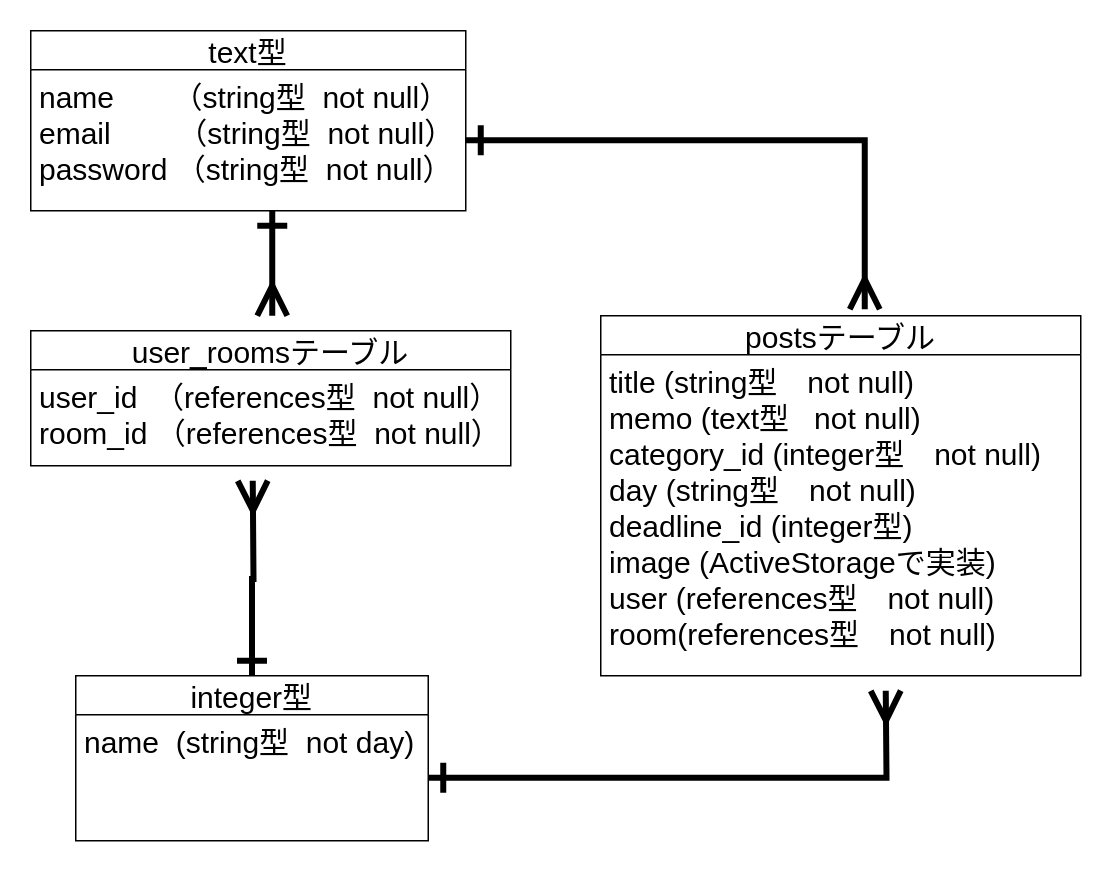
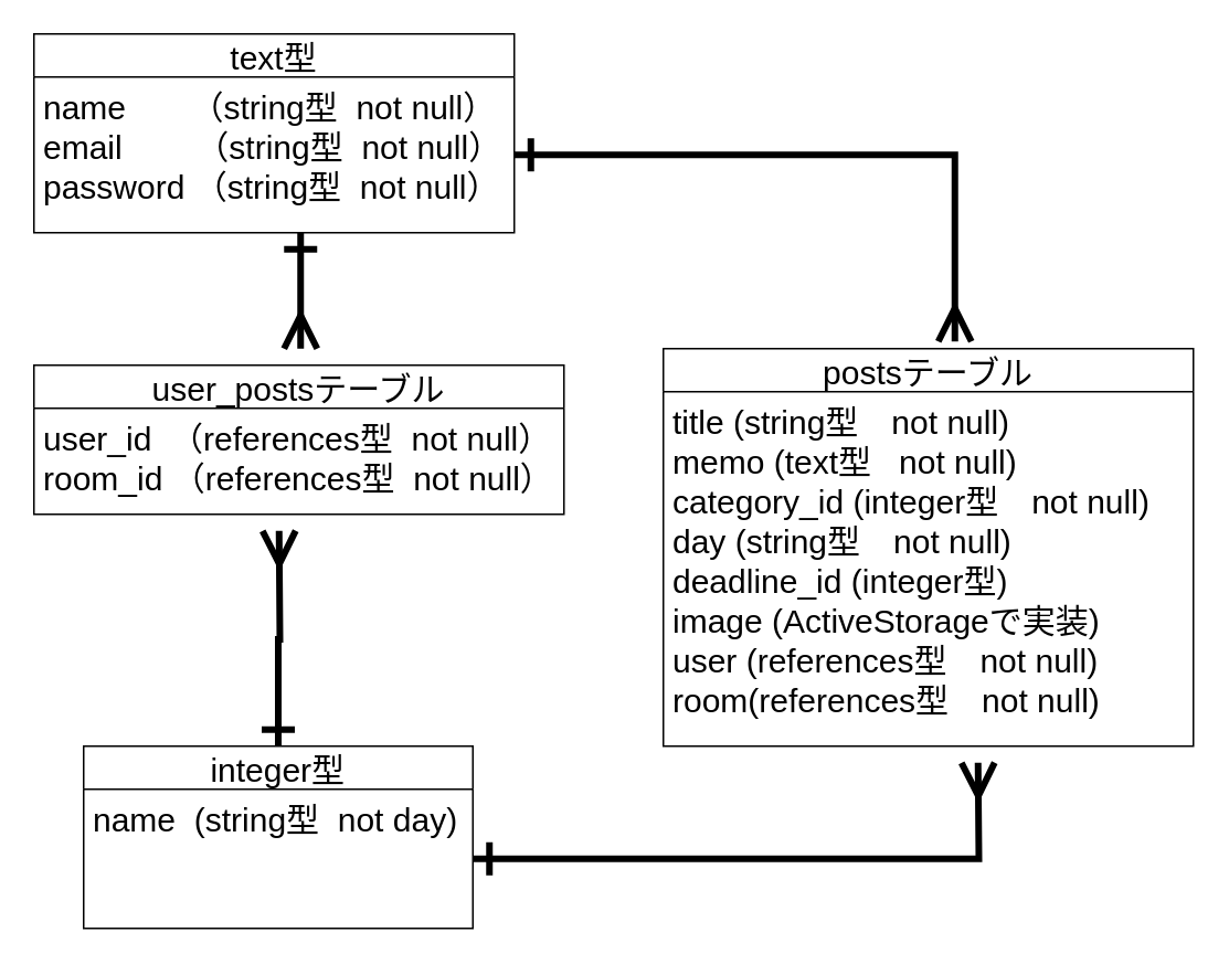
- <mxCell id="8" value="user_roomsテーブル" style="swimlane;fontStyle=0;childLayout=stackLayout;horizontal=1;startSize=26;horizontalStack=0;resizeParent=1;resizeParentMax=0;resizeLast=0;collapsible=1;marginBottom=0;align=center;fontSize=20;" vertex="1" parent="1"><mxGeometry x="20" y="220" width="320" height="90" as="geometry" /></mxCell>
+ <mxCell id="8" value="user_postsテーブル" style="swimlane;fontStyle=0;childLayout=stackLayout;horizontal=1;startSize=26;horizontalStack=0;resizeParent=1;resizeParentMax=0;resizeLast=0;collapsible=1;marginBottom=0;align=center;fontSize=20;" vertex="1" parent="1"><mxGeometry x="20" y="220" width="320" height="90" as="geometry" /></mxCell>
